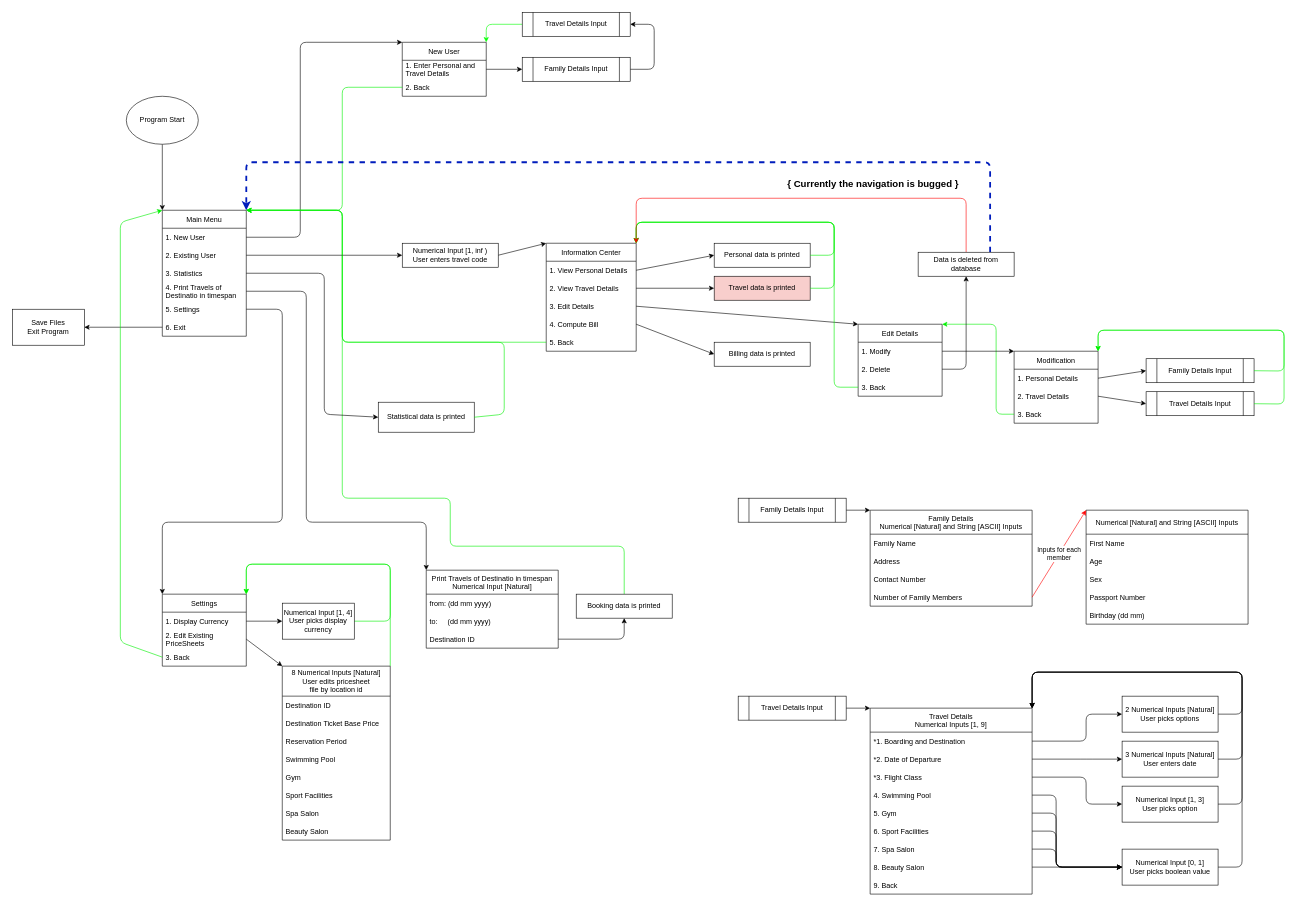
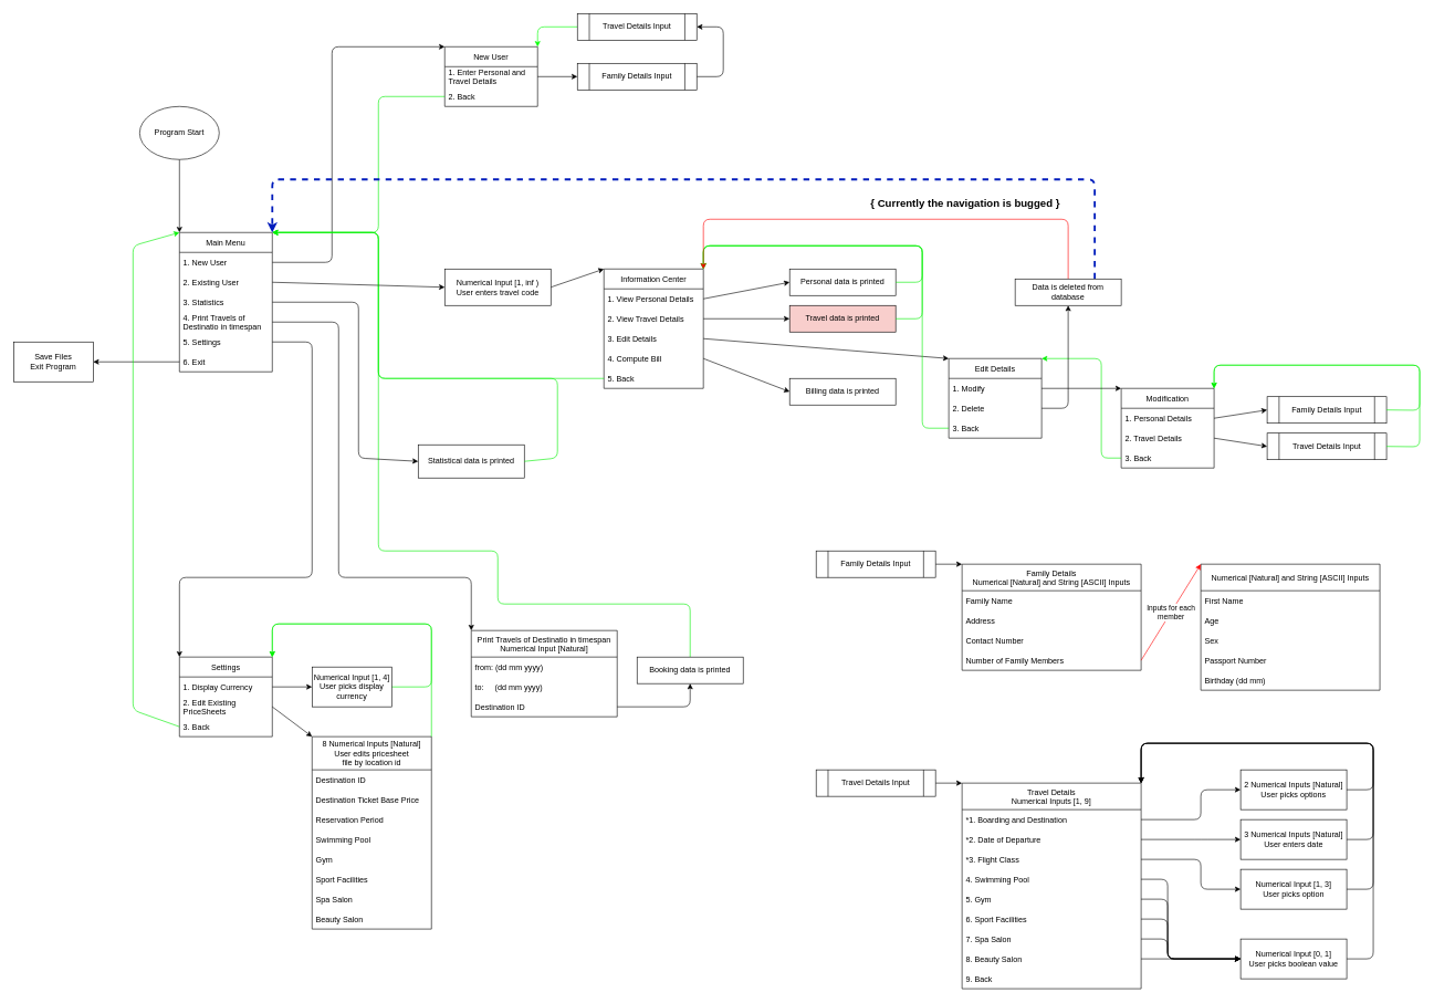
- <mxCell id="78" value="Numerical Input [1, inf )&lt;br&gt;User enters travel code" style="rounded=0;whiteSpace=wrap;html=1;" parent="1" vertex="1"><mxGeometry x="670" y="405" width="160" height="40" as="geometry" /></mxCell>
+ <mxCell id="78" value="Numerical Input [1, inf )&lt;br&gt;User enters travel code" style="rounded=0;whiteSpace=wrap;html=1;" parent="1" vertex="1"><mxGeometry x="670" y="405" width="160" height="55" as="geometry" /></mxCell>
